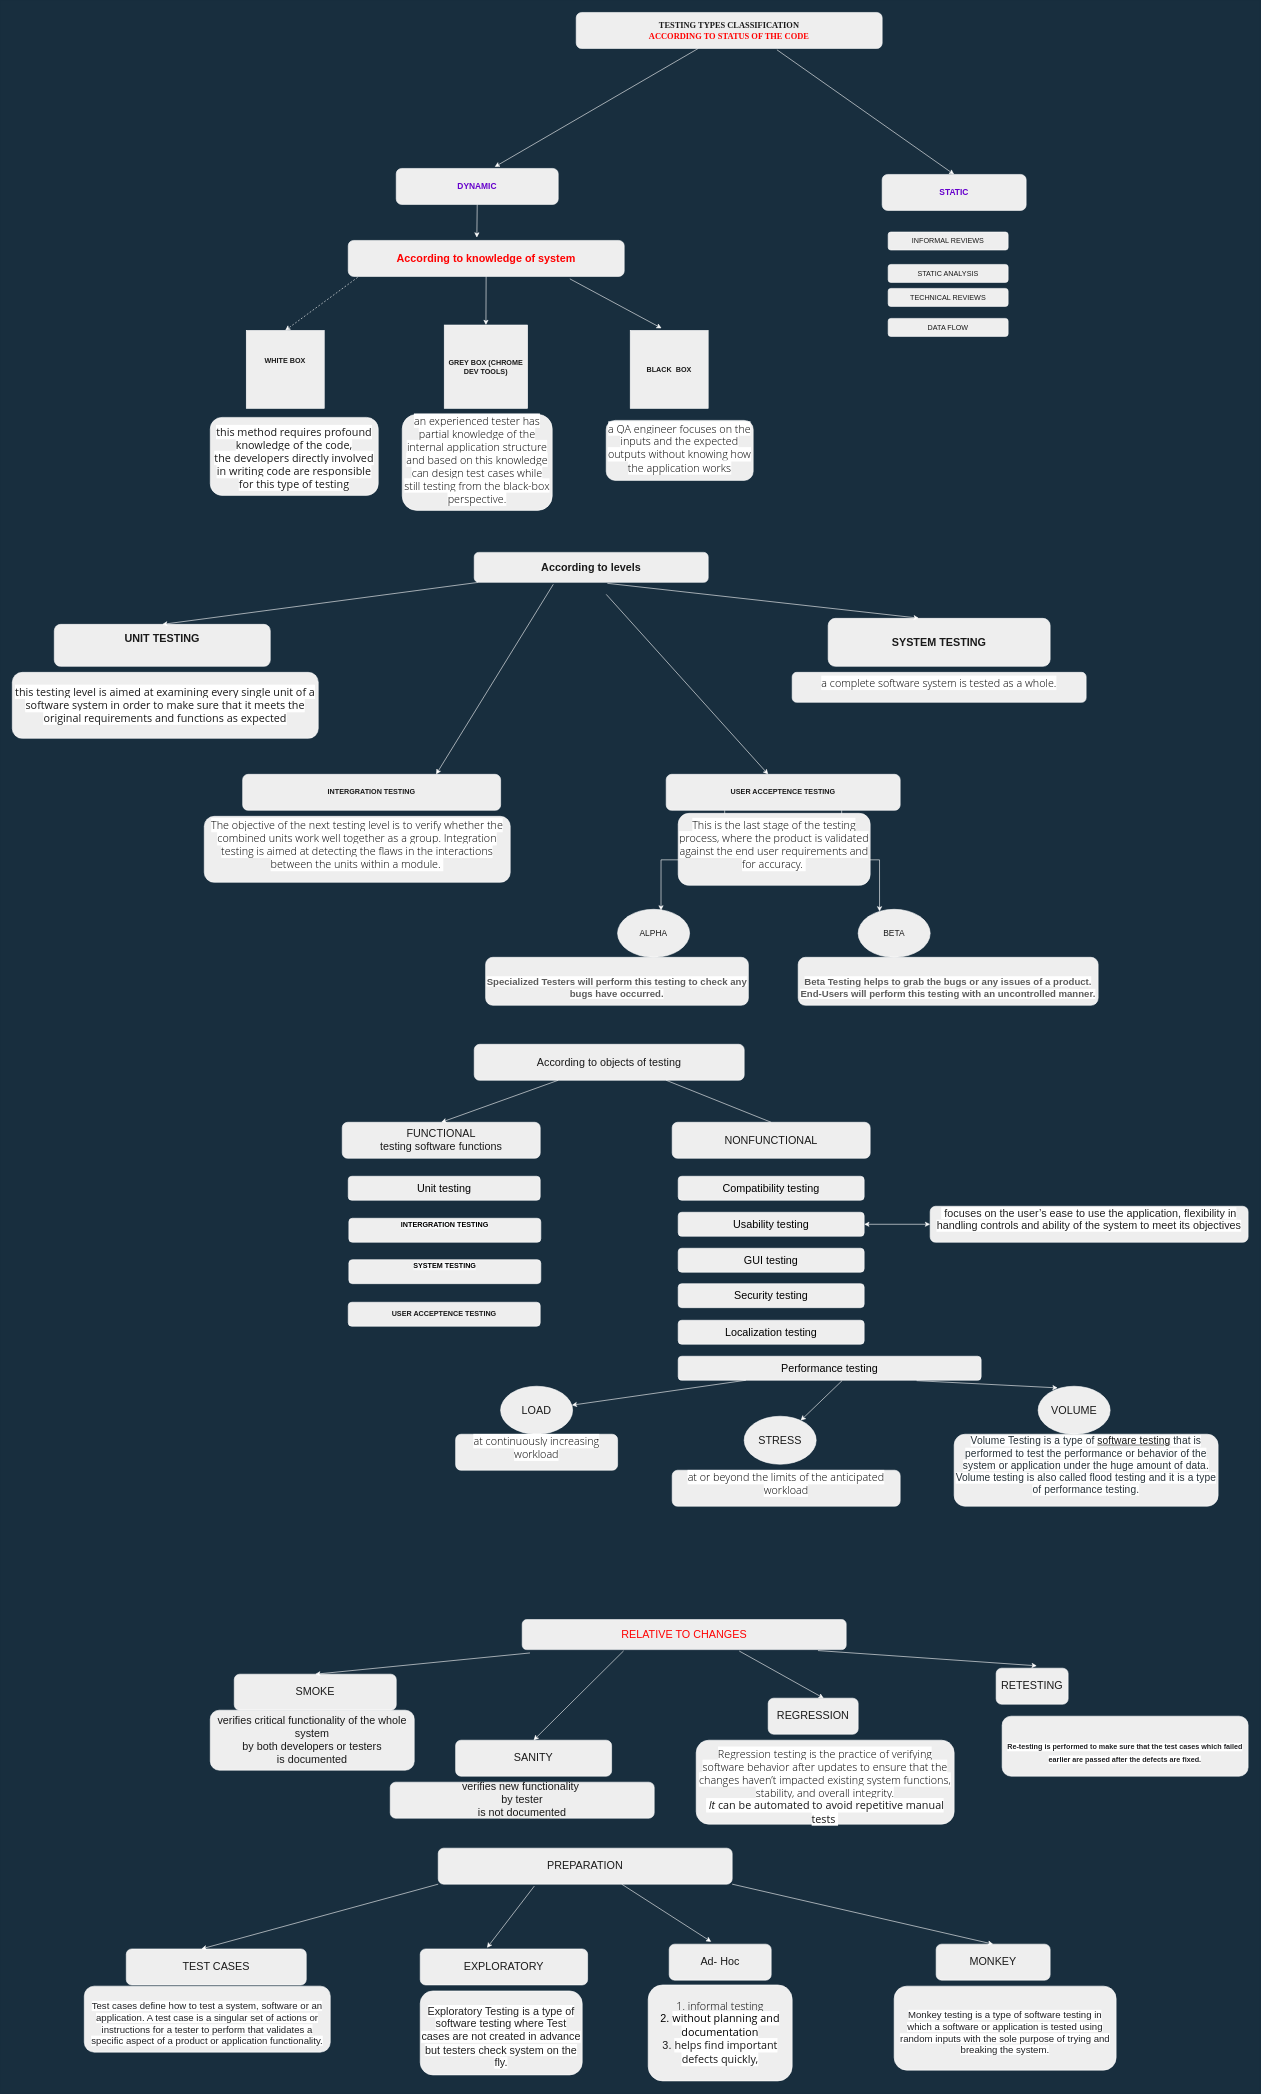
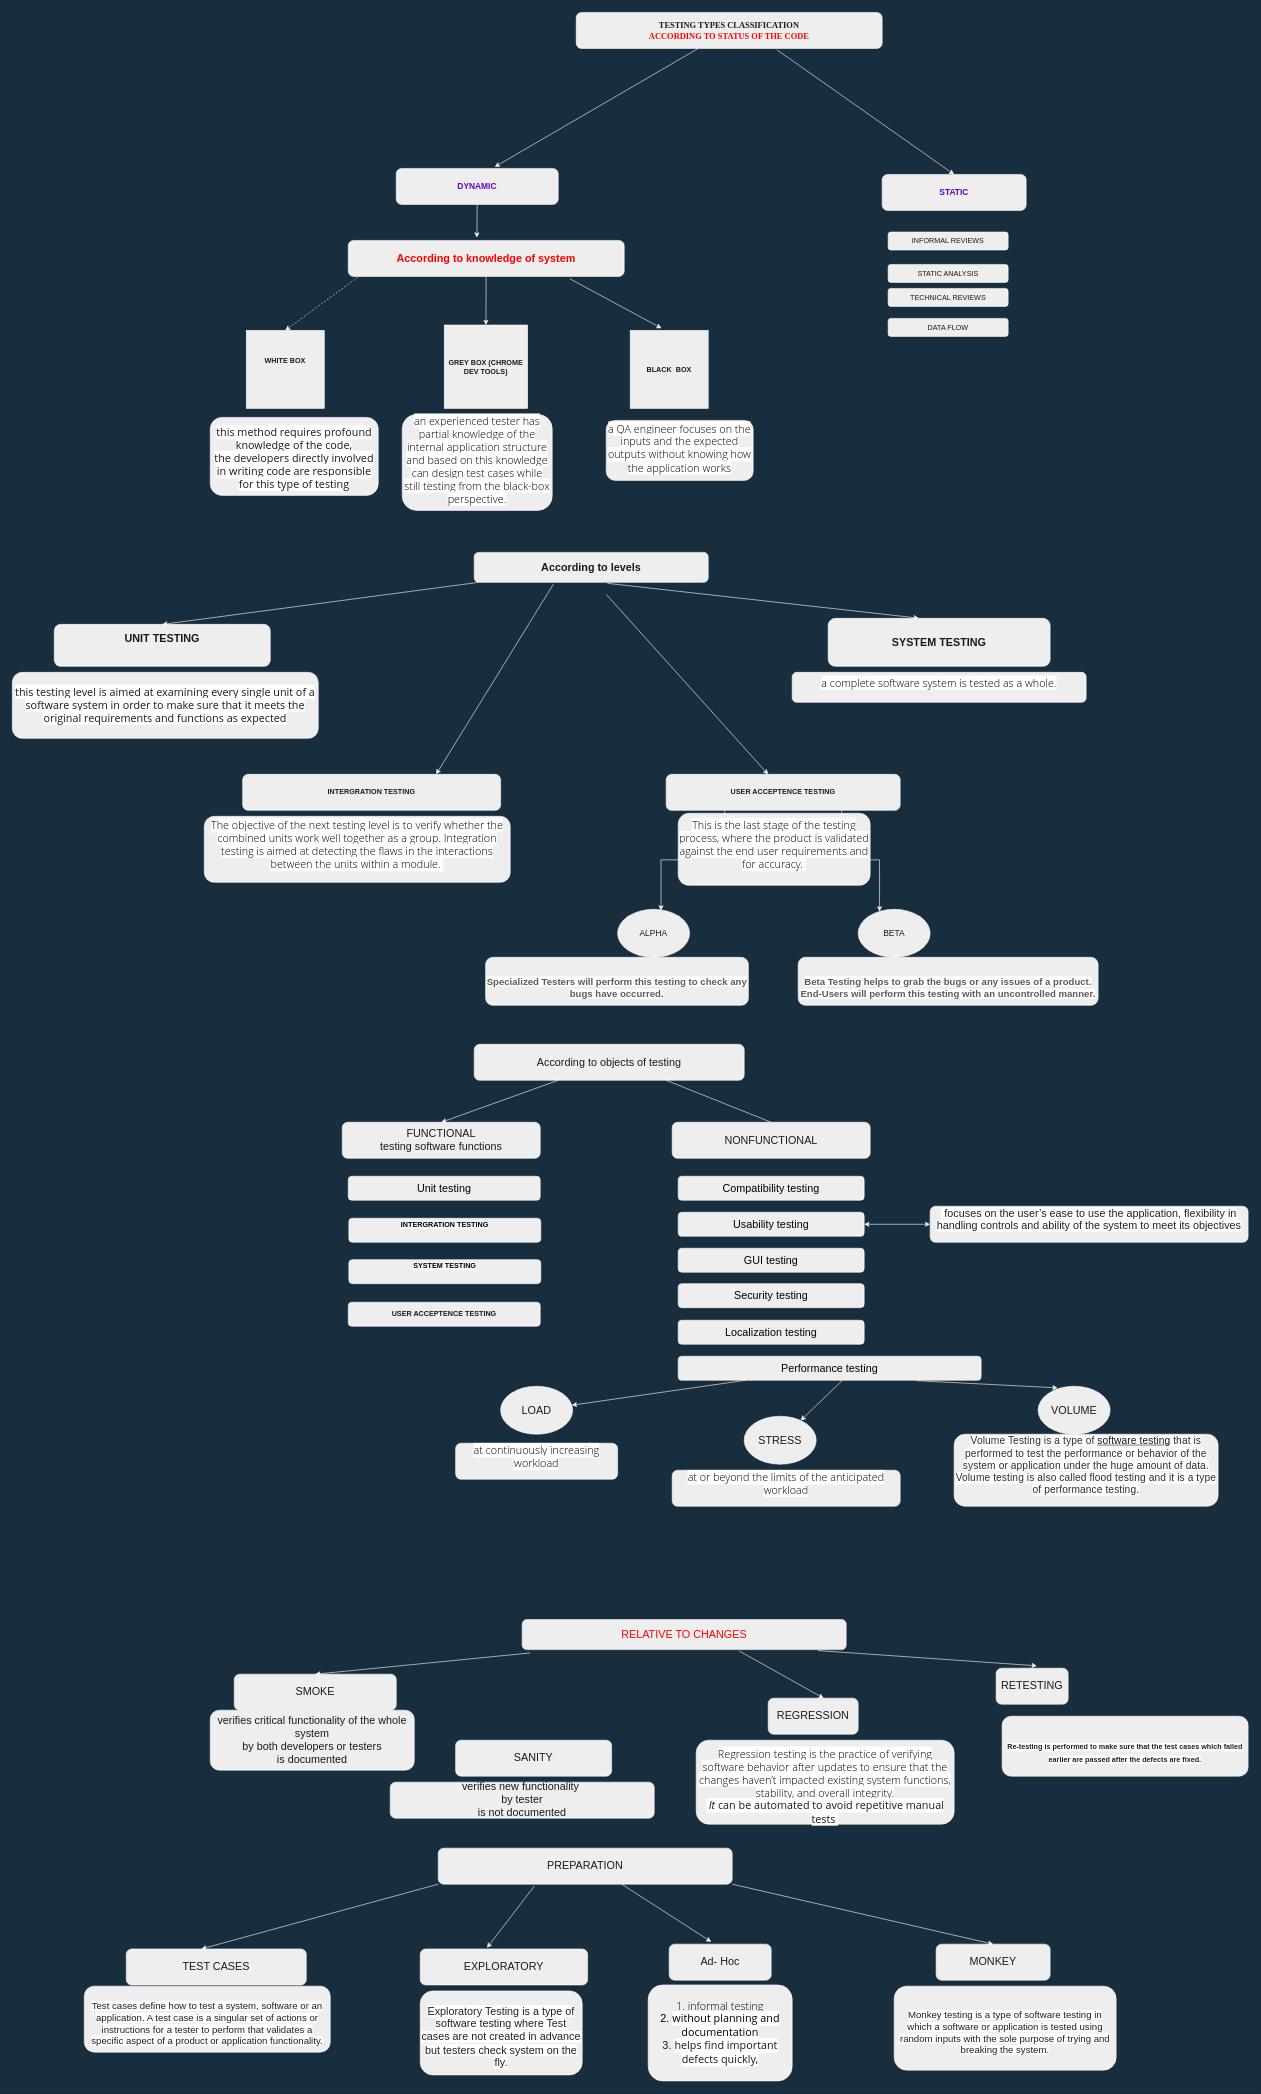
- <mxCell id="78" value="&#10;&lt;span style=&quot;color: rgb(0, 0, 0); font-family: &amp;quot;Open Sans&amp;quot;, Arial, Helvetica, sans-serif; font-size: 18px; font-style: normal; font-variant-ligatures: normal; font-variant-caps: normal; font-weight: 300; letter-spacing: normal; orphans: 2; text-align: left; text-indent: 0px; text-transform: none; widows: 2; word-spacing: 0px; -webkit-text-stroke-width: 0px; background-color: rgb(255, 255, 255); text-decoration-thickness: initial; text-decoration-style: initial; text-decoration-color: initial; float: none; display: inline !important;&quot;&gt;at continuously increasing workload&lt;/span&gt;&#10;&#10;" style="rounded=1;whiteSpace=wrap;html=1;fontSize=12;fillColor=#EEEEEE;strokeColor=#FFFFFF;fontColor=#1A1A1A;" vertex="1" parent="1"><mxGeometry x="759" y="2390" width="270" height="60" as="geometry" /></mxCell>
+ <mxCell id="78" value="&#10;&lt;span style=&quot;color: rgb(0, 0, 0); font-family: &amp;quot;Open Sans&amp;quot;, Arial, Helvetica, sans-serif; font-size: 18px; font-style: normal; font-variant-ligatures: normal; font-variant-caps: normal; font-weight: 300; letter-spacing: normal; orphans: 2; text-align: left; text-indent: 0px; text-transform: none; widows: 2; word-spacing: 0px; -webkit-text-stroke-width: 0px; background-color: rgb(255, 255, 255); text-decoration-thickness: initial; text-decoration-style: initial; text-decoration-color: initial; float: none; display: inline !important;&quot;&gt;at continuously increasing workload&lt;/span&gt;&#10;&#10;" style="rounded=1;whiteSpace=wrap;html=1;fontSize=12;fillColor=#EEEEEE;strokeColor=#FFFFFF;fontColor=#1A1A1A;" vertex="1" parent="1"><mxGeometry x="759" y="2405" width="270" height="60" as="geometry" /></mxCell>
- <mxCell id="44" value="" style="endArrow=classic;html=1;rounded=0;fontSize=18;entryX=0.5;entryY=0;entryDx=0;entryDy=0;exitX=0.313;exitY=1.042;exitDx=0;exitDy=0;exitPerimeter=0;labelBackgroundColor=#182E3E;strokeColor=#FFFFFF;fontColor=#FFFFFF;" edge="1" parent="1" source="38" target="40"><mxGeometry width="50" height="50" relative="1" as="geometry"><mxPoint x="906.86" y="2540" as="sourcePoint" /><mxPoint x="894" y="2600" as="targetPoint" /></mxGeometry></mxCell>
